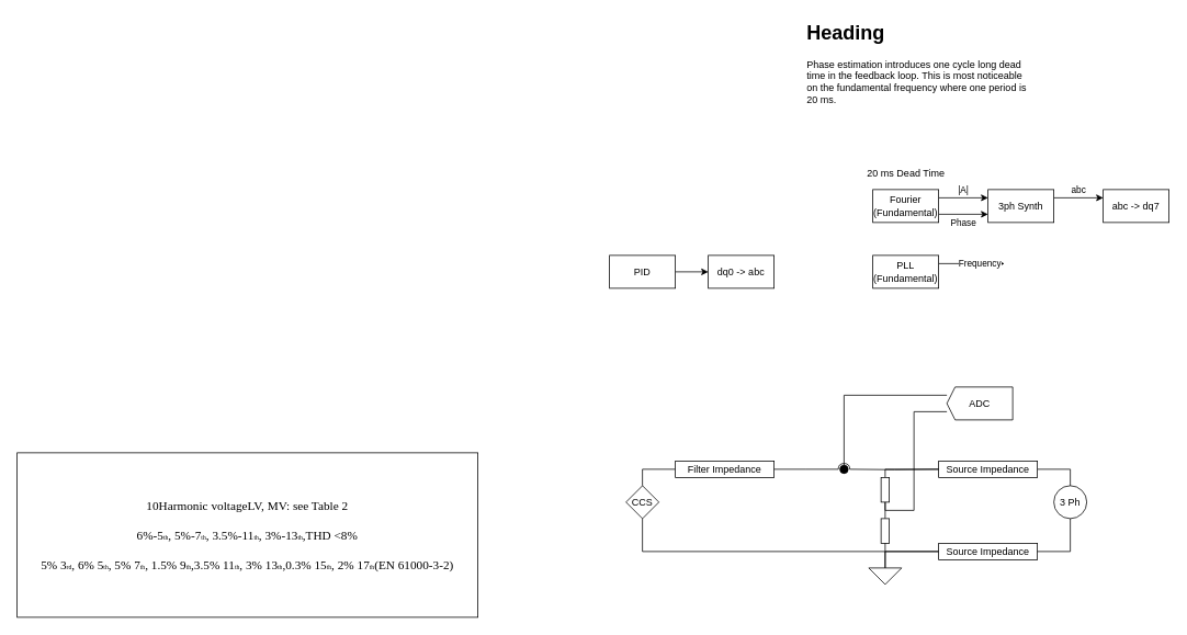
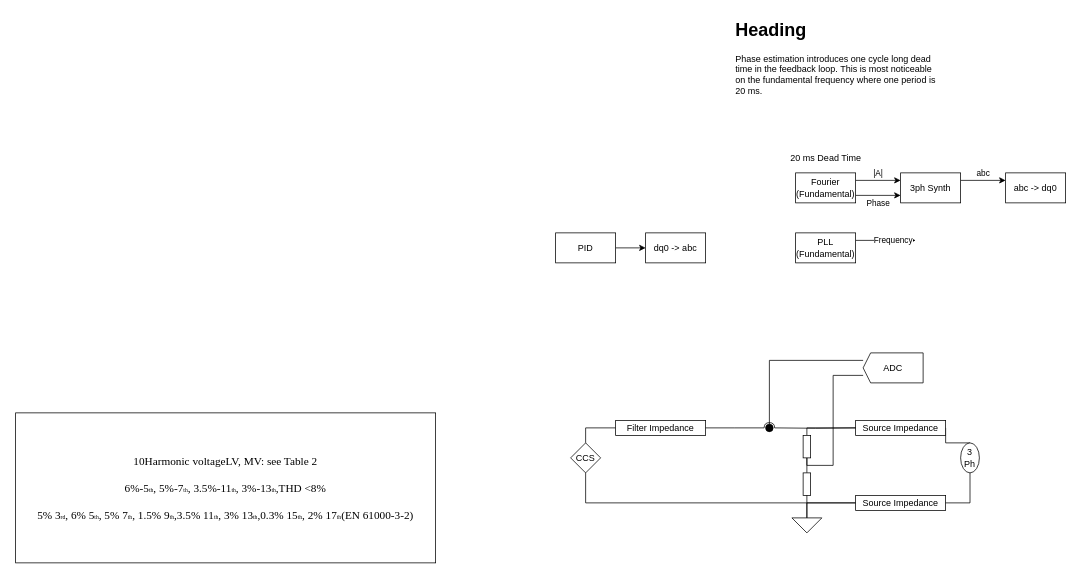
- <mxCell id="5" value="abc -&amp;gt; dq7" style="rounded=0;whiteSpace=wrap;html=1;" parent="1" vertex="1"><mxGeometry x="1340" y="230" width="80" height="40" as="geometry" /></mxCell>
+ <mxCell id="5" value="abc -&amp;gt; dq0" style="rounded=0;whiteSpace=wrap;html=1;" parent="1" vertex="1"><mxGeometry x="1340" y="230" width="80" height="40" as="geometry" /></mxCell>
- <mxCell id="4" value="3 Ph" style="ellipse;whiteSpace=wrap;html=1;aspect=fixed;" parent="1" vertex="1"><mxGeometry x="1280" y="590" width="40" height="40" as="geometry" /></mxCell>
+ <mxCell id="4" value="3 Ph" style="ellipse;whiteSpace=wrap;html=1;aspect=fixed;" parent="1" vertex="1"><mxGeometry x="1280" y="590" width="25" height="40" as="geometry" /></mxCell>
